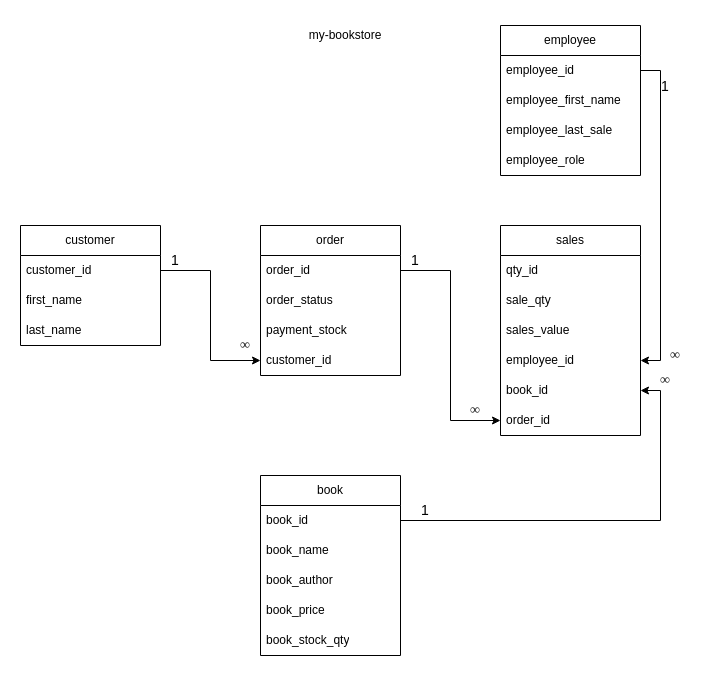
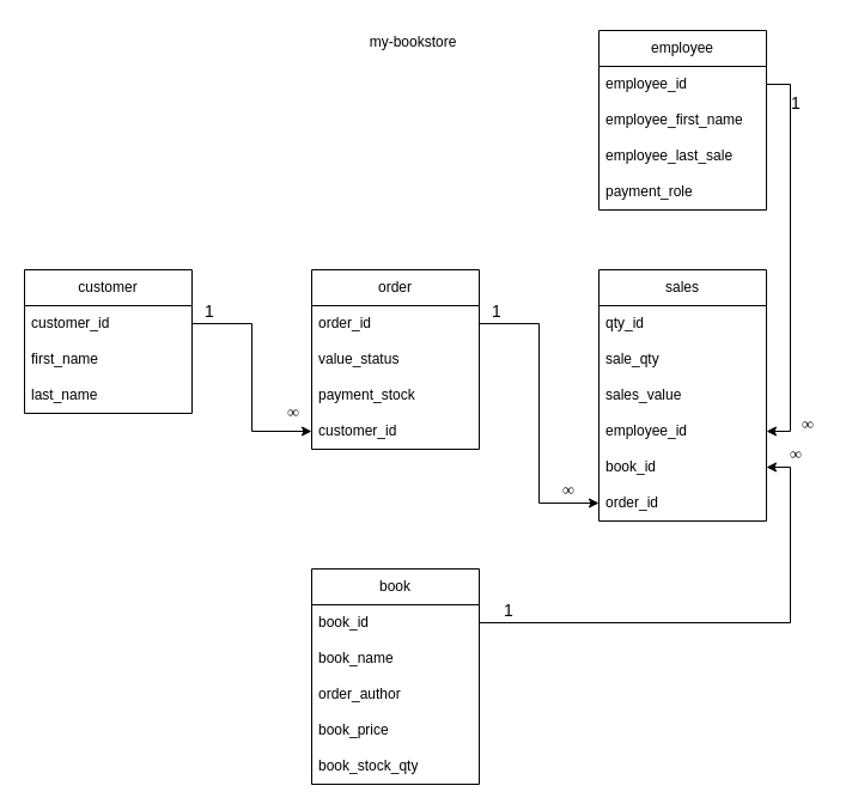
- <mxCell id="6" value="employee_role" style="text;strokeColor=none;fillColor=none;align=left;verticalAlign=middle;spacingLeft=4;spacingRight=4;overflow=hidden;points=[[0,0.5],[1,0.5]];portConstraint=eastwest;rotatable=0;whiteSpace=wrap;html=1;" vertex="1" parent="2"><mxGeometry y="120" width="140" height="30" as="geometry" /></mxCell>
+ <mxCell id="6" value="payment_role" style="text;strokeColor=none;fillColor=none;align=left;verticalAlign=middle;spacingLeft=4;spacingRight=4;overflow=hidden;points=[[0,0.5],[1,0.5]];portConstraint=eastwest;rotatable=0;whiteSpace=wrap;html=1;" vertex="1" parent="2"><mxGeometry y="120" width="140" height="30" as="geometry" /></mxCell>
- <mxCell id="14" value="order_status" style="text;strokeColor=none;fillColor=none;align=left;verticalAlign=middle;spacingLeft=4;spacingRight=4;overflow=hidden;points=[[0,0.5],[1,0.5]];portConstraint=eastwest;rotatable=0;whiteSpace=wrap;html=1;" vertex="1" parent="12"><mxGeometry y="60" width="140" height="30" as="geometry" /></mxCell>
+ <mxCell id="14" value="value_status" style="text;strokeColor=none;fillColor=none;align=left;verticalAlign=middle;spacingLeft=4;spacingRight=4;overflow=hidden;points=[[0,0.5],[1,0.5]];portConstraint=eastwest;rotatable=0;whiteSpace=wrap;html=1;" vertex="1" parent="12"><mxGeometry y="60" width="140" height="30" as="geometry" /></mxCell>
- <mxCell id="27" value="book_author" style="text;strokeColor=none;fillColor=none;align=left;verticalAlign=middle;spacingLeft=4;spacingRight=4;overflow=hidden;points=[[0,0.5],[1,0.5]];portConstraint=eastwest;rotatable=0;whiteSpace=wrap;html=1;" vertex="1" parent="24"><mxGeometry y="90" width="140" height="30" as="geometry" /></mxCell>
+ <mxCell id="27" value="order_author" style="text;strokeColor=none;fillColor=none;align=left;verticalAlign=middle;spacingLeft=4;spacingRight=4;overflow=hidden;points=[[0,0.5],[1,0.5]];portConstraint=eastwest;rotatable=0;whiteSpace=wrap;html=1;" vertex="1" parent="24"><mxGeometry y="90" width="140" height="30" as="geometry" /></mxCell>
